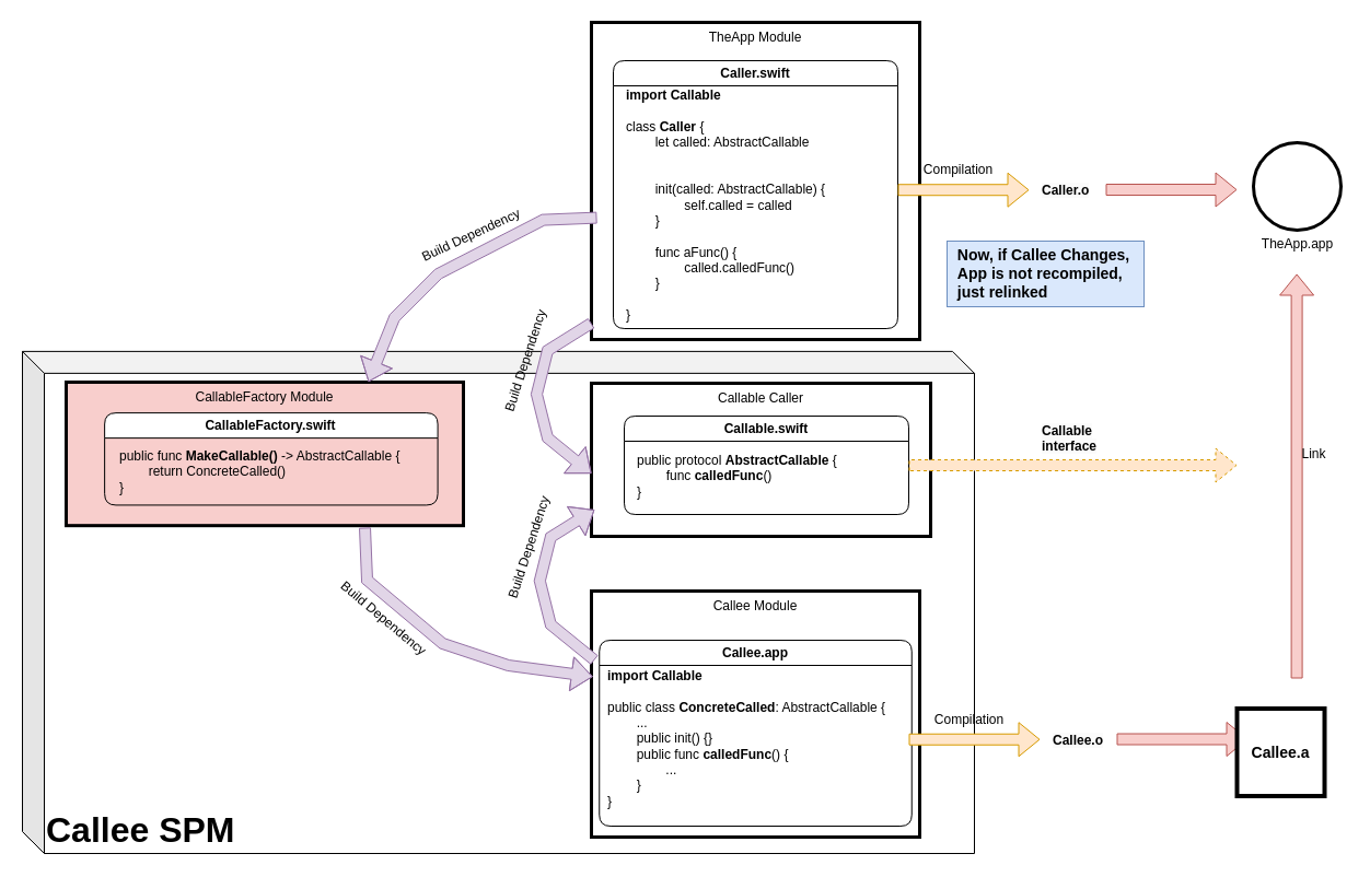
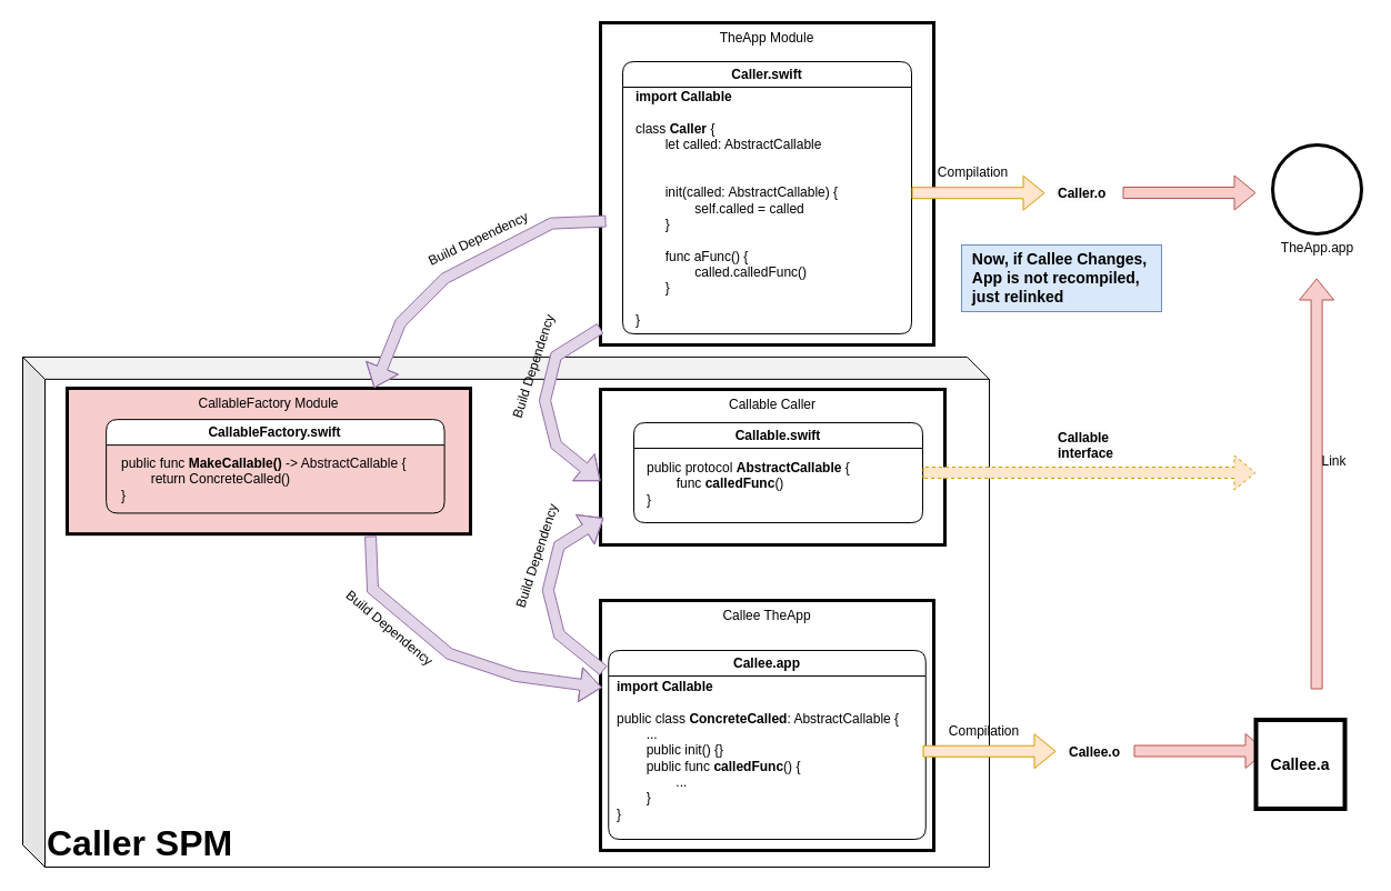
- <mxCell id="12" value="Callee Module" style="rounded=0;whiteSpace=wrap;html=1;strokeWidth=3;verticalAlign=top;" parent="11" vertex="1"><mxGeometry width="300" height="225" as="geometry" /></mxCell>
+ <mxCell id="12" value="Callee TheApp" style="rounded=0;whiteSpace=wrap;html=1;strokeWidth=3;verticalAlign=top;" parent="11" vertex="1"><mxGeometry width="300" height="225" as="geometry" /></mxCell>
- <mxCell id="3" value="&lt;b&gt;&lt;font style=&quot;font-size: 32px;&quot;&gt;Callee SPM&amp;nbsp;&lt;/font&gt;&lt;/b&gt;" style="shape=cube;whiteSpace=wrap;html=1;boundedLbl=1;backgroundOutline=1;darkOpacity=0.05;darkOpacity2=0.1;align=left;verticalAlign=bottom;" vertex="1" parent="2"><mxGeometry x="-40" y="-28.109" width="870" height="459.109" as="geometry" /></mxCell>
+ <mxCell id="3" value="&lt;b&gt;&lt;font style=&quot;font-size: 32px;&quot;&gt;Caller SPM&amp;nbsp;&lt;/font&gt;&lt;/b&gt;" style="shape=cube;whiteSpace=wrap;html=1;boundedLbl=1;backgroundOutline=1;darkOpacity=0.05;darkOpacity2=0.1;align=left;verticalAlign=bottom;" vertex="1" parent="2"><mxGeometry x="-40" y="-28.109" width="870" height="459.109" as="geometry" /></mxCell>
